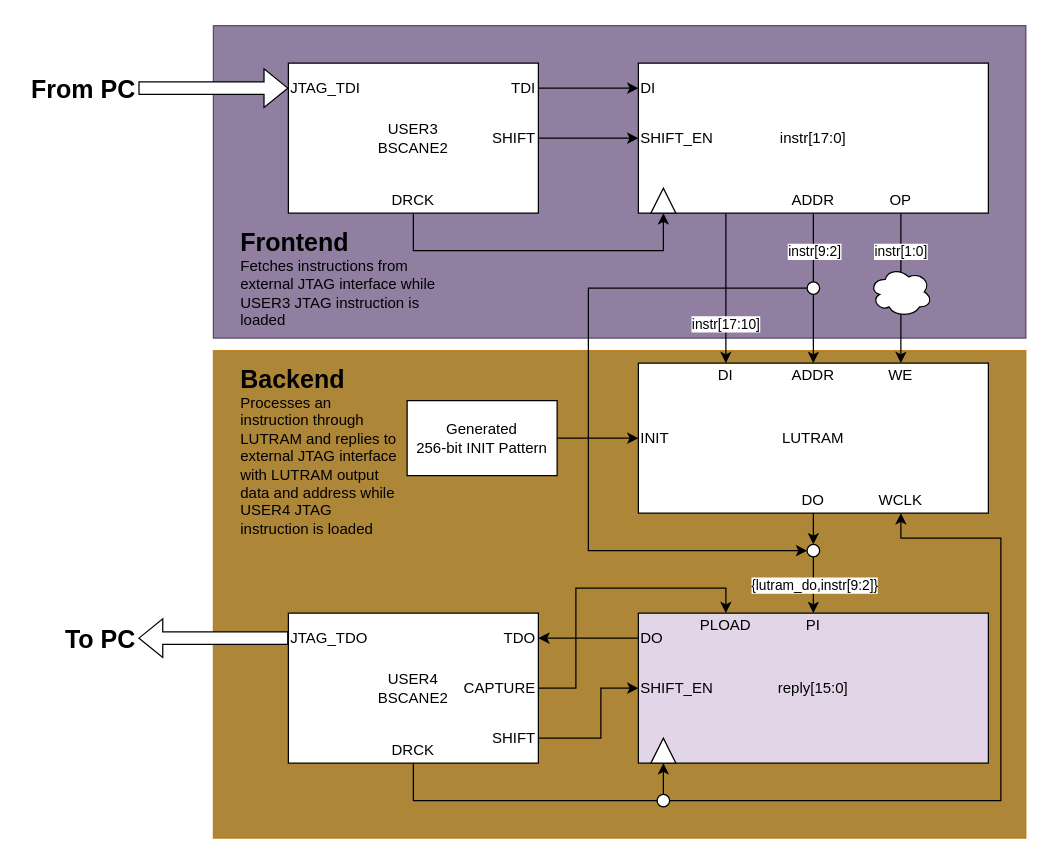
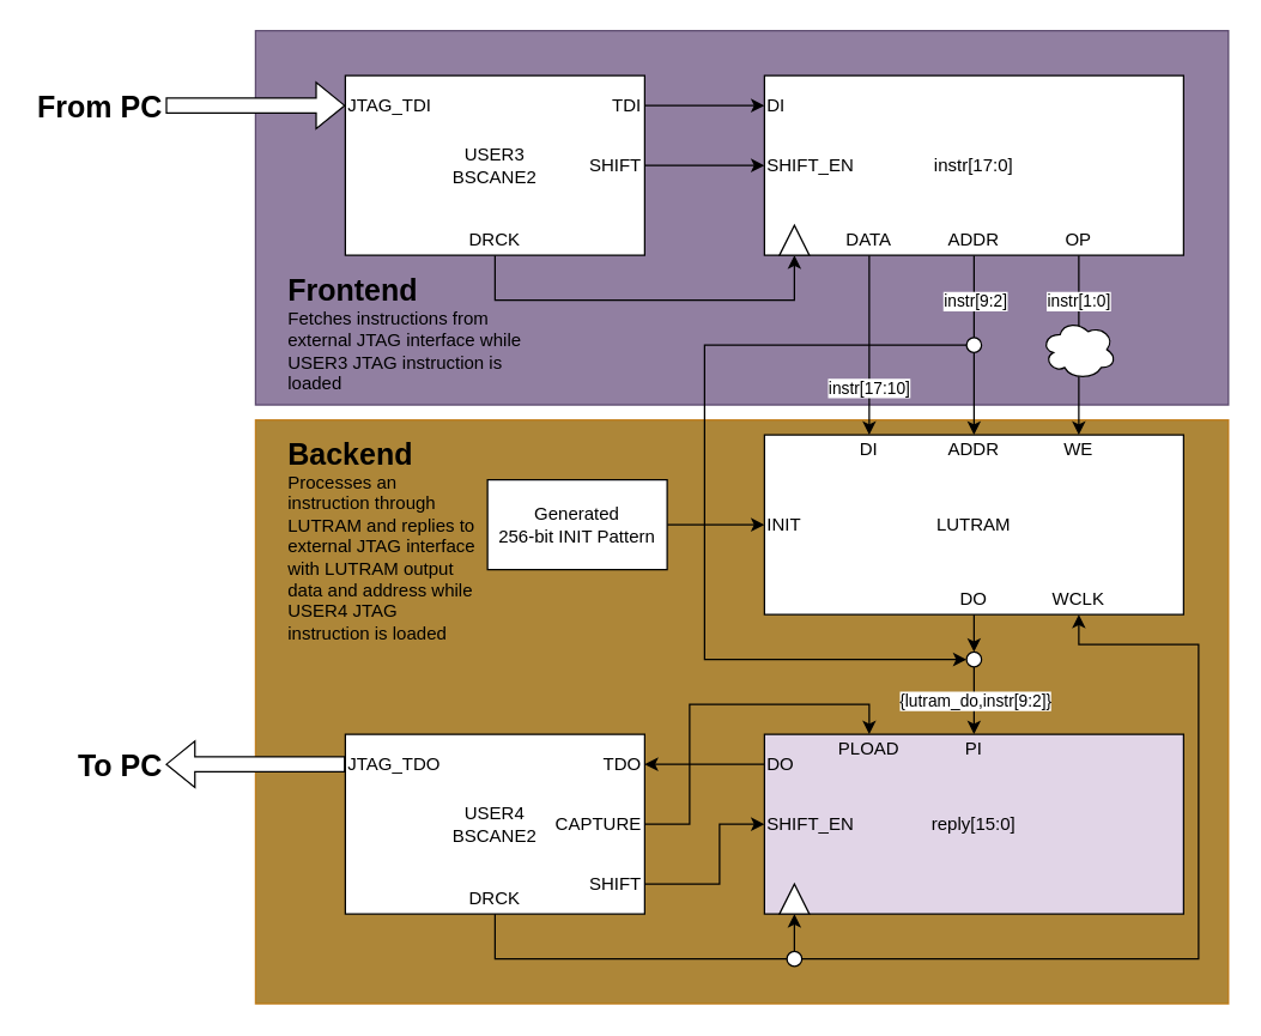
+ <mxCell id="56" value="DATA" style="text;html=1;align=center;verticalAlign=middle;whiteSpace=wrap;rounded=0;" parent="51" vertex="1"><mxGeometry x="45" y="100" width="50" height="20" as="geometry" /></mxCell>
